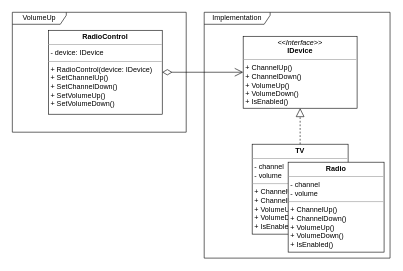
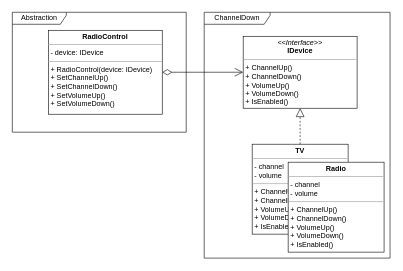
- <mxCell id="8" value="VolumeUp" style="shape=umlFrame;whiteSpace=wrap;html=1;width=90;height=20;" vertex="1" parent="1"><mxGeometry x="20" y="20" width="290" height="200" as="geometry" /></mxCell>
+ <mxCell id="8" value="Abstraction" style="shape=umlFrame;whiteSpace=wrap;html=1;width=90;height=20;" vertex="1" parent="1"><mxGeometry x="20" y="20" width="290" height="200" as="geometry" /></mxCell>
- <mxCell id="9" value="Implementation" style="shape=umlFrame;whiteSpace=wrap;html=1;width=110;height=20;" vertex="1" parent="1"><mxGeometry x="340" y="20" width="310" height="410" as="geometry" /></mxCell>
+ <mxCell id="9" value="ChannelDown" style="shape=umlFrame;whiteSpace=wrap;html=1;width=110;height=20;" vertex="1" parent="1"><mxGeometry x="340" y="20" width="310" height="410" as="geometry" /></mxCell>
